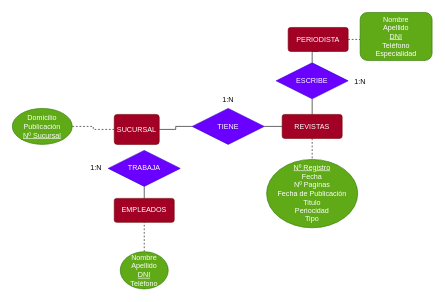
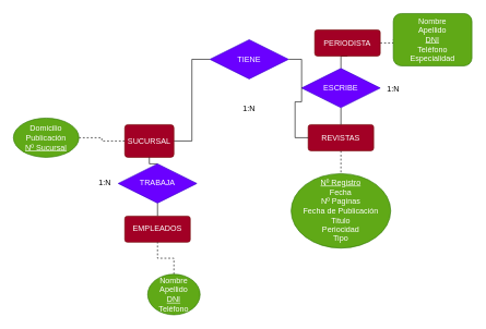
- <mxCell id="14" value="TIENE" style="shape=rhombus;perimeter=rhombusPerimeter;whiteSpace=wrap;html=1;align=center;fillColor=#6a00ff;fontColor=#ffffff;strokeColor=#3700CC;" vertex="1" parent="1"><mxGeometry x="320" y="180" width="120" height="60" as="geometry" /></mxCell>
+ <mxCell id="14" value="TIENE" style="shape=rhombus;perimeter=rhombusPerimeter;whiteSpace=wrap;html=1;align=center;fillColor=#6a00ff;fontColor=#ffffff;strokeColor=#3700CC;" vertex="1" parent="1"><mxGeometry x="320" y="60" width="120" height="60" as="geometry" /></mxCell>
+ <mxCell id="15" style="edgeStyle=orthogonalEdgeStyle;rounded=0;orthogonalLoop=1;jettySize=auto;html=1;exitX=0.5;exitY=0;exitDx=0;exitDy=0;entryX=0.5;entryY=1;entryDx=0;entryDy=0;endArrow=none;endFill=0;" edge="1" parent="1" source="16" target="3"><mxGeometry relative="1" as="geometry" /></mxCell>
- <mxCell id="20" value="Nombre&lt;br&gt;Apellido&lt;br&gt;&lt;u&gt;DNI&lt;br&gt;&lt;/u&gt;Teléfono" style="ellipse;whiteSpace=wrap;html=1;fillColor=#60a917;fontColor=#ffffff;strokeColor=#2D7600;" vertex="1" parent="1"><mxGeometry x="200" y="419" width="80" height="62" as="geometry" /></mxCell>
+ <mxCell id="20" value="Nombre&lt;br&gt;Apellido&lt;br&gt;&lt;u&gt;DNI&lt;br&gt;&lt;/u&gt;Teléfono" style="ellipse;whiteSpace=wrap;html=1;fillColor=#60a917;fontColor=#ffffff;strokeColor=#2D7600;" vertex="1" parent="1"><mxGeometry x="225" y="419" width="80" height="62" as="geometry" /></mxCell>
